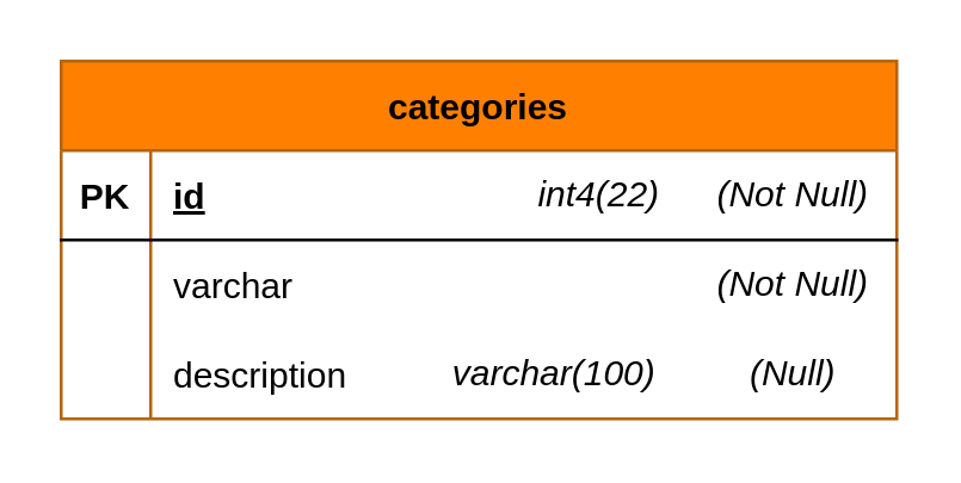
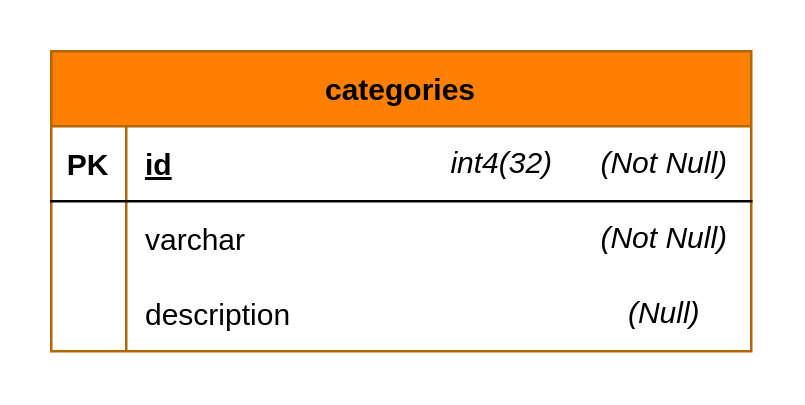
- <mxCell id="12" value="&lt;i&gt;int4(22)&lt;/i&gt;" style="text;html=1;align=center;verticalAlign=middle;resizable=0;points=[];autosize=1;strokeColor=none;fillColor=none;" parent="1" vertex="1"><mxGeometry x="170" y="50" width="60" height="30" as="geometry" /></mxCell>
+ <mxCell id="12" value="&lt;i&gt;int4(32)&lt;/i&gt;" style="text;html=1;align=center;verticalAlign=middle;resizable=0;points=[];autosize=1;strokeColor=none;fillColor=none;" parent="1" vertex="1"><mxGeometry x="170" y="50" width="60" height="30" as="geometry" /></mxCell>
- <mxCell id="13" value="&lt;i&gt;varchar(100)&lt;/i&gt;" style="text;html=1;align=center;verticalAlign=middle;resizable=0;points=[];autosize=1;strokeColor=none;fillColor=none;" parent="1" vertex="1"><mxGeometry x="140" y="110" width="90" height="30" as="geometry" /></mxCell>
